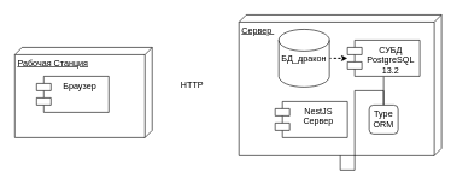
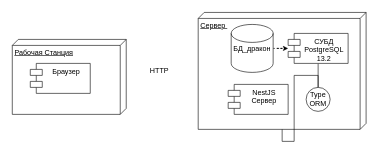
- <mxCell id="8" value="Type&lt;br&gt;ORM" style="whiteSpace=wrap;html=1;aspect=fixed;rounded=1;" parent="1" vertex="1"><mxGeometry x="510" y="145" width="40" height="40" as="geometry" /></mxCell>
+ <mxCell id="8" value="Type&lt;br&gt;ORM" style="ellipse;whiteSpace=wrap;html=1;aspect=fixed;" parent="1" vertex="1"><mxGeometry x="510" y="145" width="40" height="40" as="geometry" /></mxCell>
